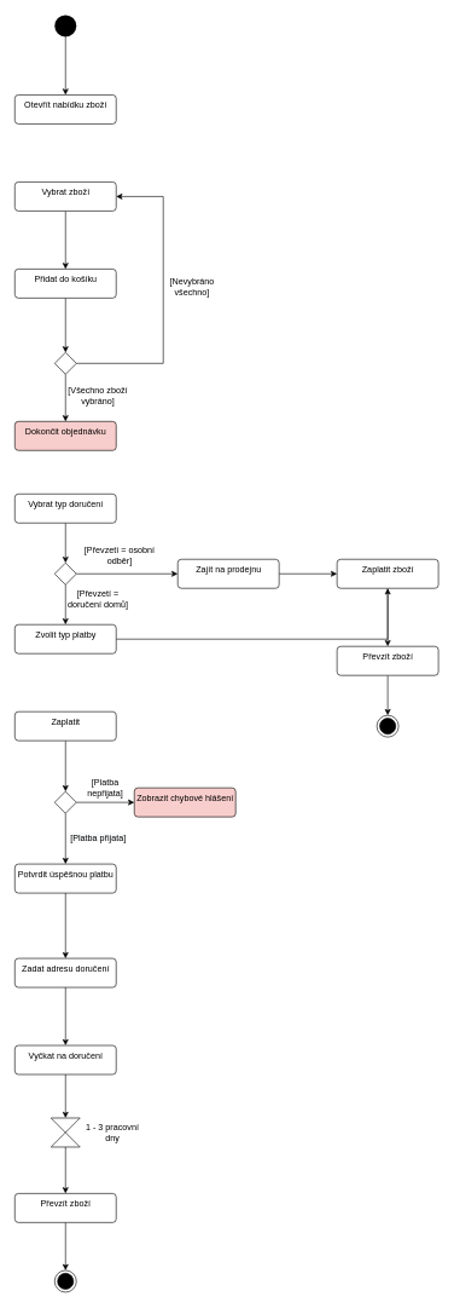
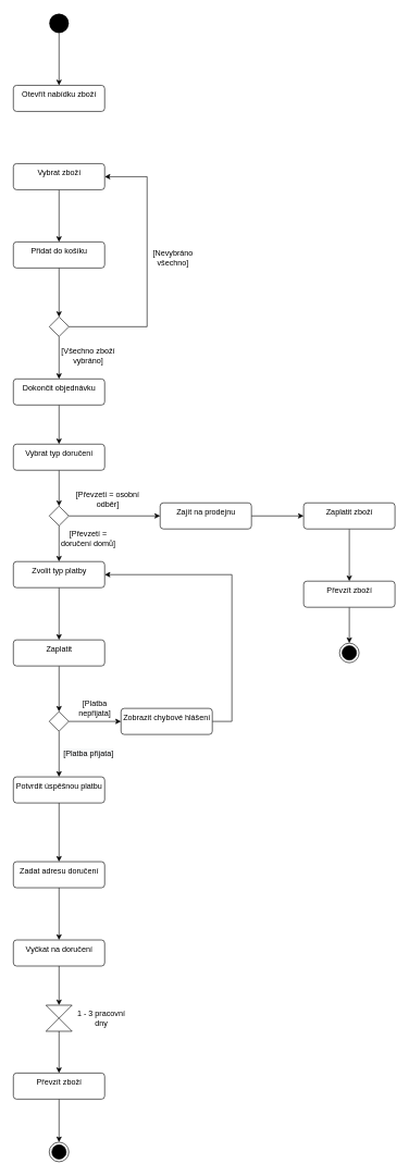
- <mxCell id="13" value="Dokončit objednávku" style="html=1;align=center;verticalAlign=top;rounded=1;absoluteArcSize=1;arcSize=10;dashed=0;fillColor=#f8cecc;" vertex="1" parent="1"><mxGeometry x="20" y="580" width="140" height="40" as="geometry" /></mxCell>
+ <mxCell id="13" value="Dokončit objednávku" style="html=1;align=center;verticalAlign=top;rounded=1;absoluteArcSize=1;arcSize=10;dashed=0;" vertex="1" parent="1"><mxGeometry x="20" y="580" width="140" height="40" as="geometry" /></mxCell>
+ <mxCell id="12" value="" style="edgeStyle=orthogonalEdgeStyle;rounded=0;orthogonalLoop=1;jettySize=auto;html=1;" edge="1" parent="1" source="13" target="35"><mxGeometry relative="1" as="geometry" /></mxCell>
- <mxCell id="16" value="" style="edgeStyle=orthogonalEdgeStyle;rounded=0;orthogonalLoop=1;jettySize=auto;html=1;" edge="1" parent="1" source="17" target="41"><mxGeometry relative="1" as="geometry" /></mxCell>
+ <mxCell id="16" value="" style="edgeStyle=orthogonalEdgeStyle;rounded=0;orthogonalLoop=1;jettySize=auto;html=1;" edge="1" parent="1" source="17" target="19"><mxGeometry relative="1" as="geometry" /></mxCell>
+ <mxCell id="25" style="edgeStyle=orthogonalEdgeStyle;rounded=0;orthogonalLoop=1;jettySize=auto;html=1;entryX=1;entryY=0.5;entryDx=0;entryDy=0;" edge="1" parent="1" source="26" target="17"><mxGeometry relative="1" as="geometry"><Array as="points"><mxPoint x="355" y="1105" /><mxPoint x="355" y="880" /></Array></mxGeometry></mxCell>
- <mxCell id="26" value="Zobrazit chybové hlášení" style="html=1;align=center;verticalAlign=top;rounded=1;absoluteArcSize=1;arcSize=10;dashed=0;fillColor=#f8cecc;" vertex="1" parent="1"><mxGeometry x="185" y="1085" width="140" height="40" as="geometry" /></mxCell>
+ <mxCell id="26" value="Zobrazit chybové hlášení" style="html=1;align=center;verticalAlign=top;rounded=1;absoluteArcSize=1;arcSize=10;dashed=0;" vertex="1" parent="1"><mxGeometry x="185" y="1085" width="140" height="40" as="geometry" /></mxCell>
